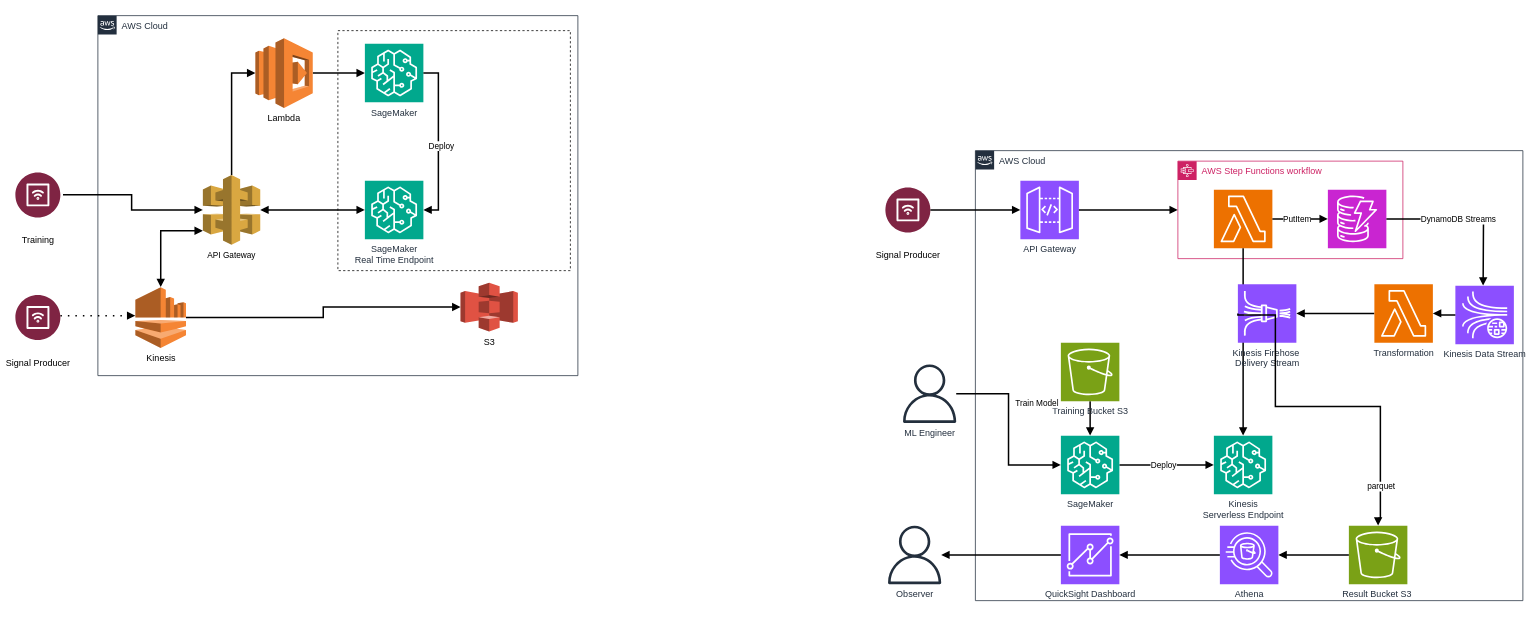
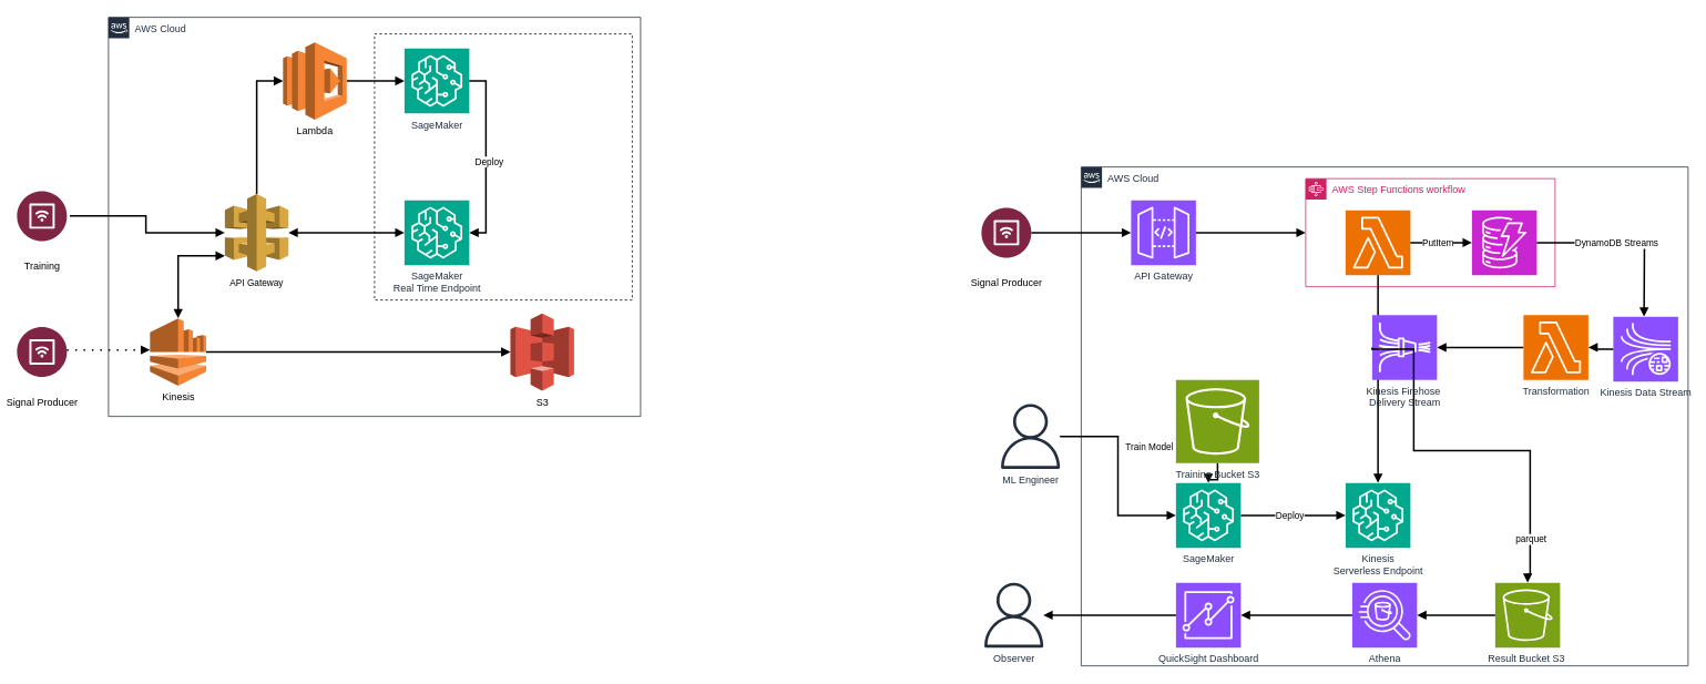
- <mxCell id="3" value="S3" style="outlineConnect=0;dashed=0;verticalLabelPosition=bottom;verticalAlign=top;align=center;html=1;shape=mxgraph.aws3.s3;fillColor=#E05243;gradientColor=none;" parent="2" vertex="1"><mxGeometry x="483.5" y="356" width="76.5" height="65" as="geometry" /></mxCell>
+ <mxCell id="3" value="S3" style="outlineConnect=0;dashed=0;verticalLabelPosition=bottom;verticalAlign=top;align=center;html=1;shape=mxgraph.aws3.s3;fillColor=#E05243;gradientColor=none;" parent="2" vertex="1"><mxGeometry x="483.5" y="356" width="76.5" height="93" as="geometry" /></mxCell>
- <mxCell id="29" value="Training Bucket S3" style="sketch=0;points=[[0,0,0],[0.25,0,0],[0.5,0,0],[0.75,0,0],[1,0,0],[0,1,0],[0.25,1,0],[0.5,1,0],[0.75,1,0],[1,1,0],[0,0.25,0],[0,0.5,0],[0,0.75,0],[1,0.25,0],[1,0.5,0],[1,0.75,0]];outlineConnect=0;fontColor=#232F3E;fillColor=#7AA116;strokeColor=#ffffff;dashed=0;verticalLabelPosition=bottom;verticalAlign=top;align=center;html=1;fontSize=12;fontStyle=0;aspect=fixed;shape=mxgraph.aws4.resourceIcon;resIcon=mxgraph.aws4.s3;fontFamily=Helvetica;" parent="21" vertex="1"><mxGeometry x="114" y="256" width="78" height="78" as="geometry" /></mxCell>
+ <mxCell id="29" value="Training Bucket S3" style="sketch=0;points=[[0,0,0],[0.25,0,0],[0.5,0,0],[0.75,0,0],[1,0,0],[0,1,0],[0.25,1,0],[0.5,1,0],[0.75,1,0],[1,1,0],[0,0.25,0],[0,0.5,0],[0,0.75,0],[1,0.25,0],[1,0.5,0],[1,0.75,0]];outlineConnect=0;fontColor=#232F3E;fillColor=#7AA116;strokeColor=#ffffff;dashed=0;verticalLabelPosition=bottom;verticalAlign=top;align=center;html=1;fontSize=12;fontStyle=0;aspect=fixed;shape=mxgraph.aws4.resourceIcon;resIcon=mxgraph.aws4.s3;fontFamily=Helvetica;" parent="21" vertex="1"><mxGeometry x="114" y="256" width="100" height="100" as="geometry" /></mxCell>
